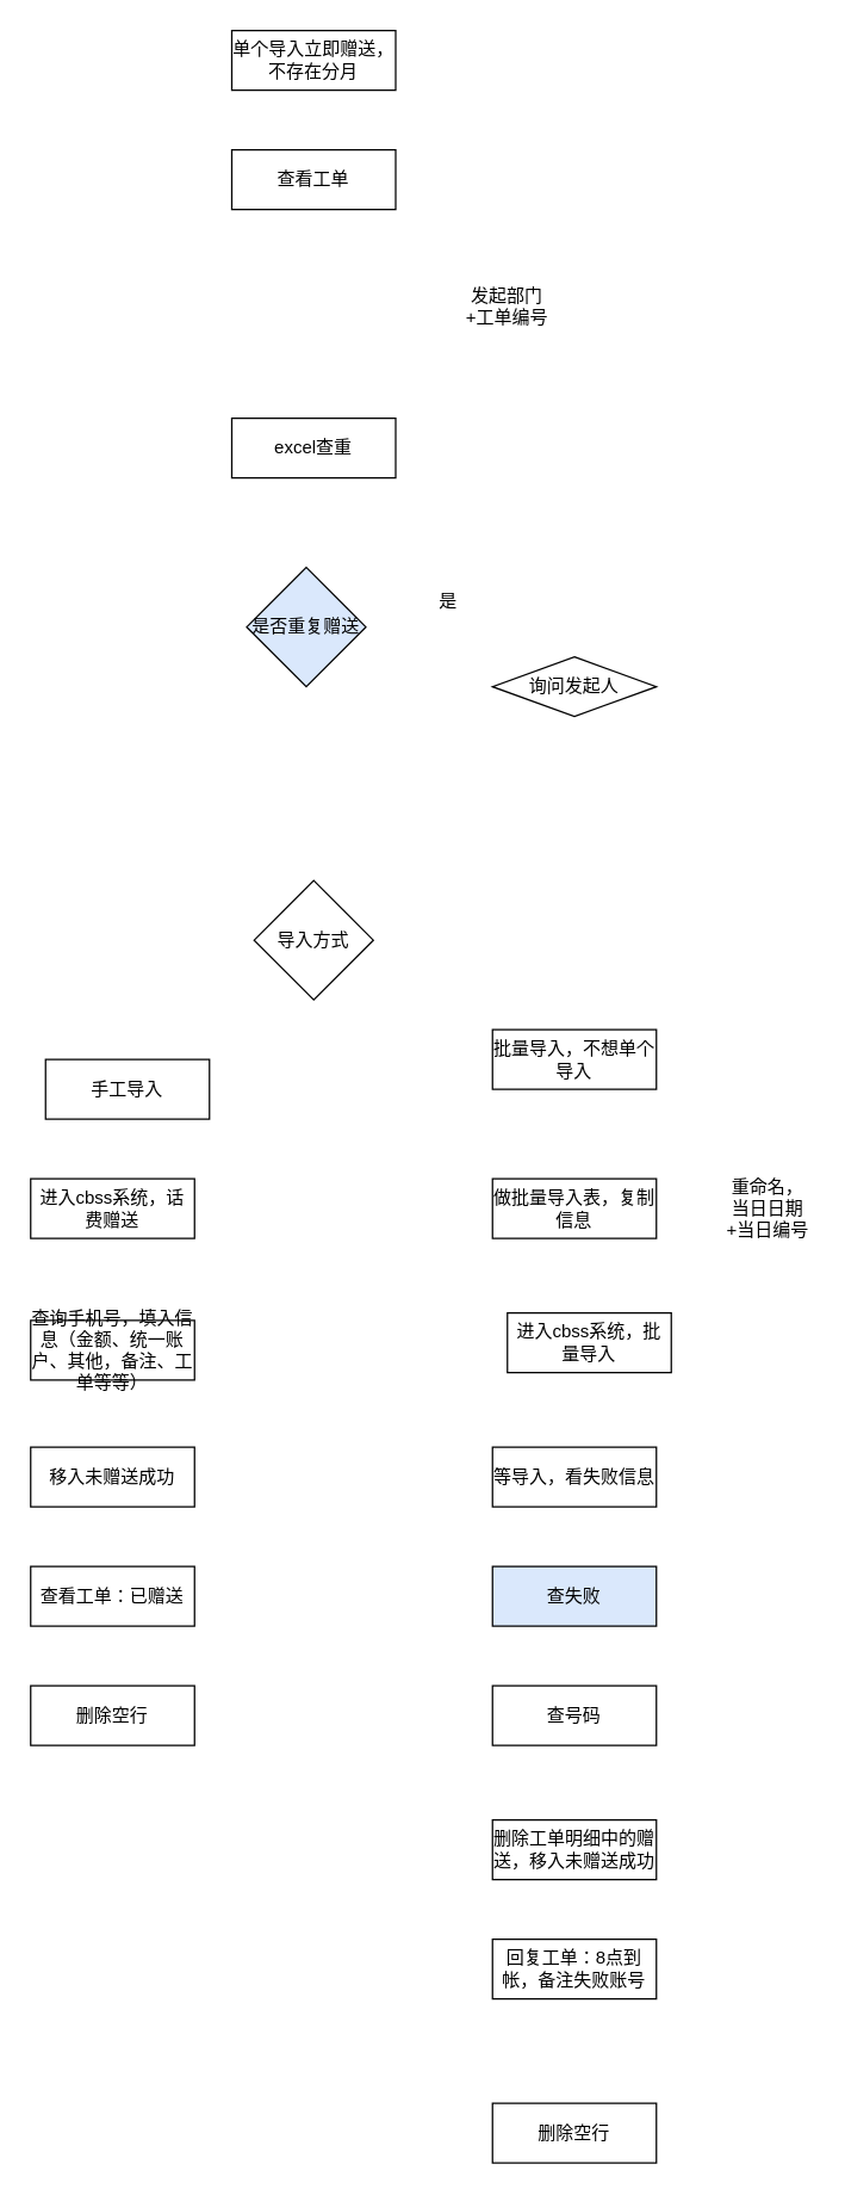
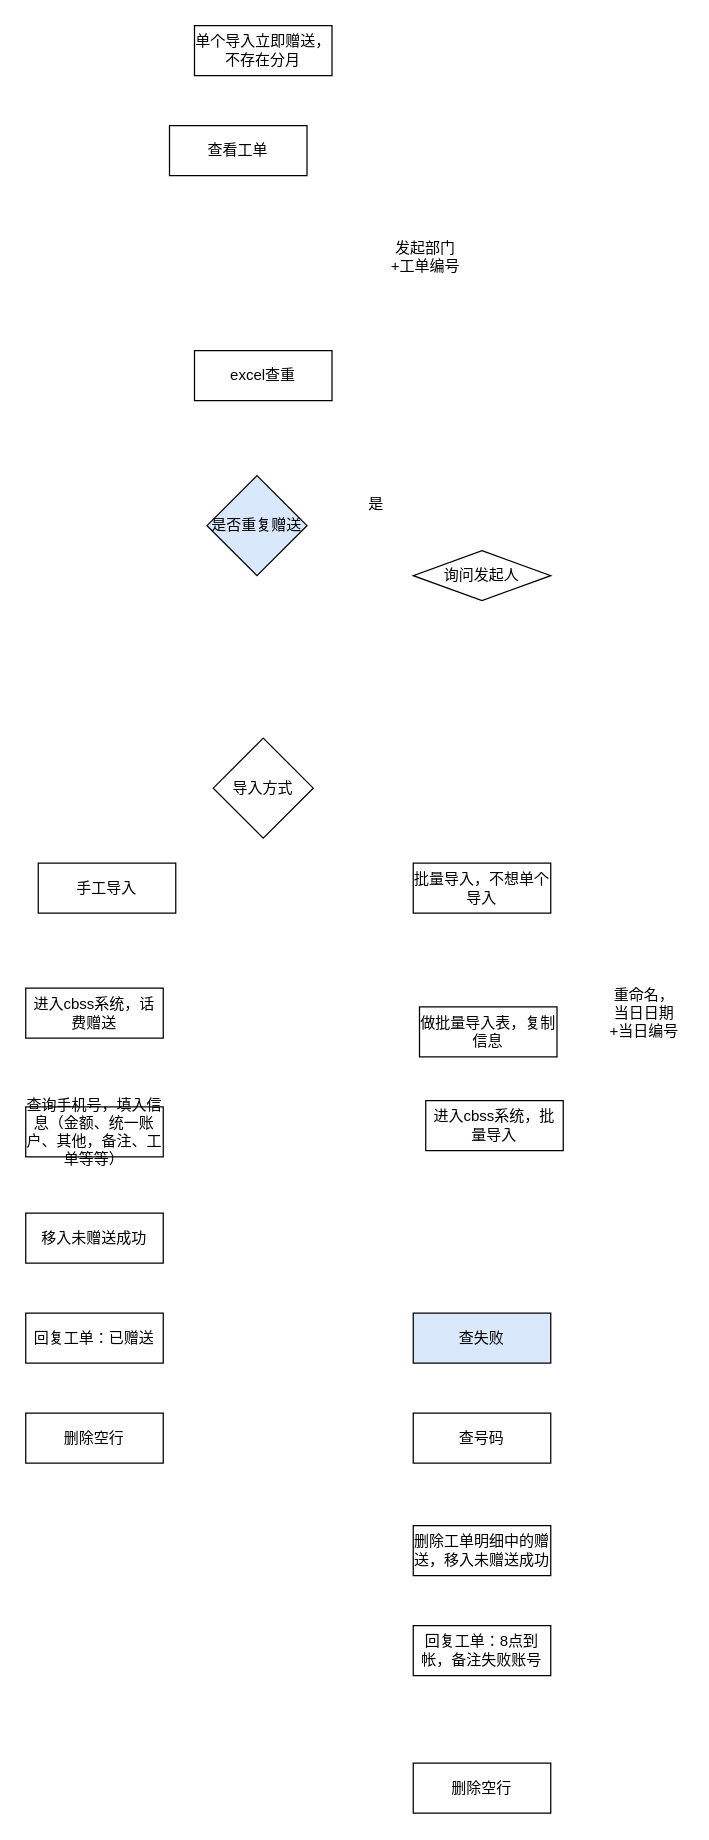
- <mxCell id="3" value="查看工单" style="rounded=0;whiteSpace=wrap;html=1;" vertex="1" parent="1"><mxGeometry x="155" y="100" width="110" height="40" as="geometry" /></mxCell>
+ <mxCell id="3" value="查看工单" style="rounded=0;whiteSpace=wrap;html=1;" vertex="1" parent="1"><mxGeometry x="135" y="100" width="110" height="40" as="geometry" /></mxCell>
- <mxCell id="6" value="手工导入" style="rounded=0;whiteSpace=wrap;html=1;" vertex="1" parent="1"><mxGeometry x="30" y="710" width="110" height="40" as="geometry" /></mxCell>
+ <mxCell id="6" value="手工导入" style="rounded=0;whiteSpace=wrap;html=1;" vertex="1" parent="1"><mxGeometry x="30" y="690" width="110" height="40" as="geometry" /></mxCell>
- <mxCell id="13" value="做批量导入表，复制信息" style="rounded=0;whiteSpace=wrap;html=1;" vertex="1" parent="1"><mxGeometry x="330" y="790" width="110" height="40" as="geometry" /></mxCell>
+ <mxCell id="13" value="做批量导入表，复制信息" style="rounded=0;whiteSpace=wrap;html=1;" vertex="1" parent="1"><mxGeometry x="335" y="805" width="110" height="40" as="geometry" /></mxCell>
- <mxCell id="16" value="等导入，看失败信息" style="rounded=0;whiteSpace=wrap;html=1;" vertex="1" parent="1"><mxGeometry x="330" y="970" width="110" height="40" as="geometry" /></mxCell>
- <mxCell id="11" value="查看工单：已赠送" style="rounded=0;whiteSpace=wrap;html=1;" vertex="1" parent="1"><mxGeometry x="20" y="1050" width="110" height="40" as="geometry" /></mxCell>
+ <mxCell id="11" value="回复工单：已赠送" style="rounded=0;whiteSpace=wrap;html=1;" vertex="1" parent="1"><mxGeometry x="20" y="1050" width="110" height="40" as="geometry" /></mxCell>
